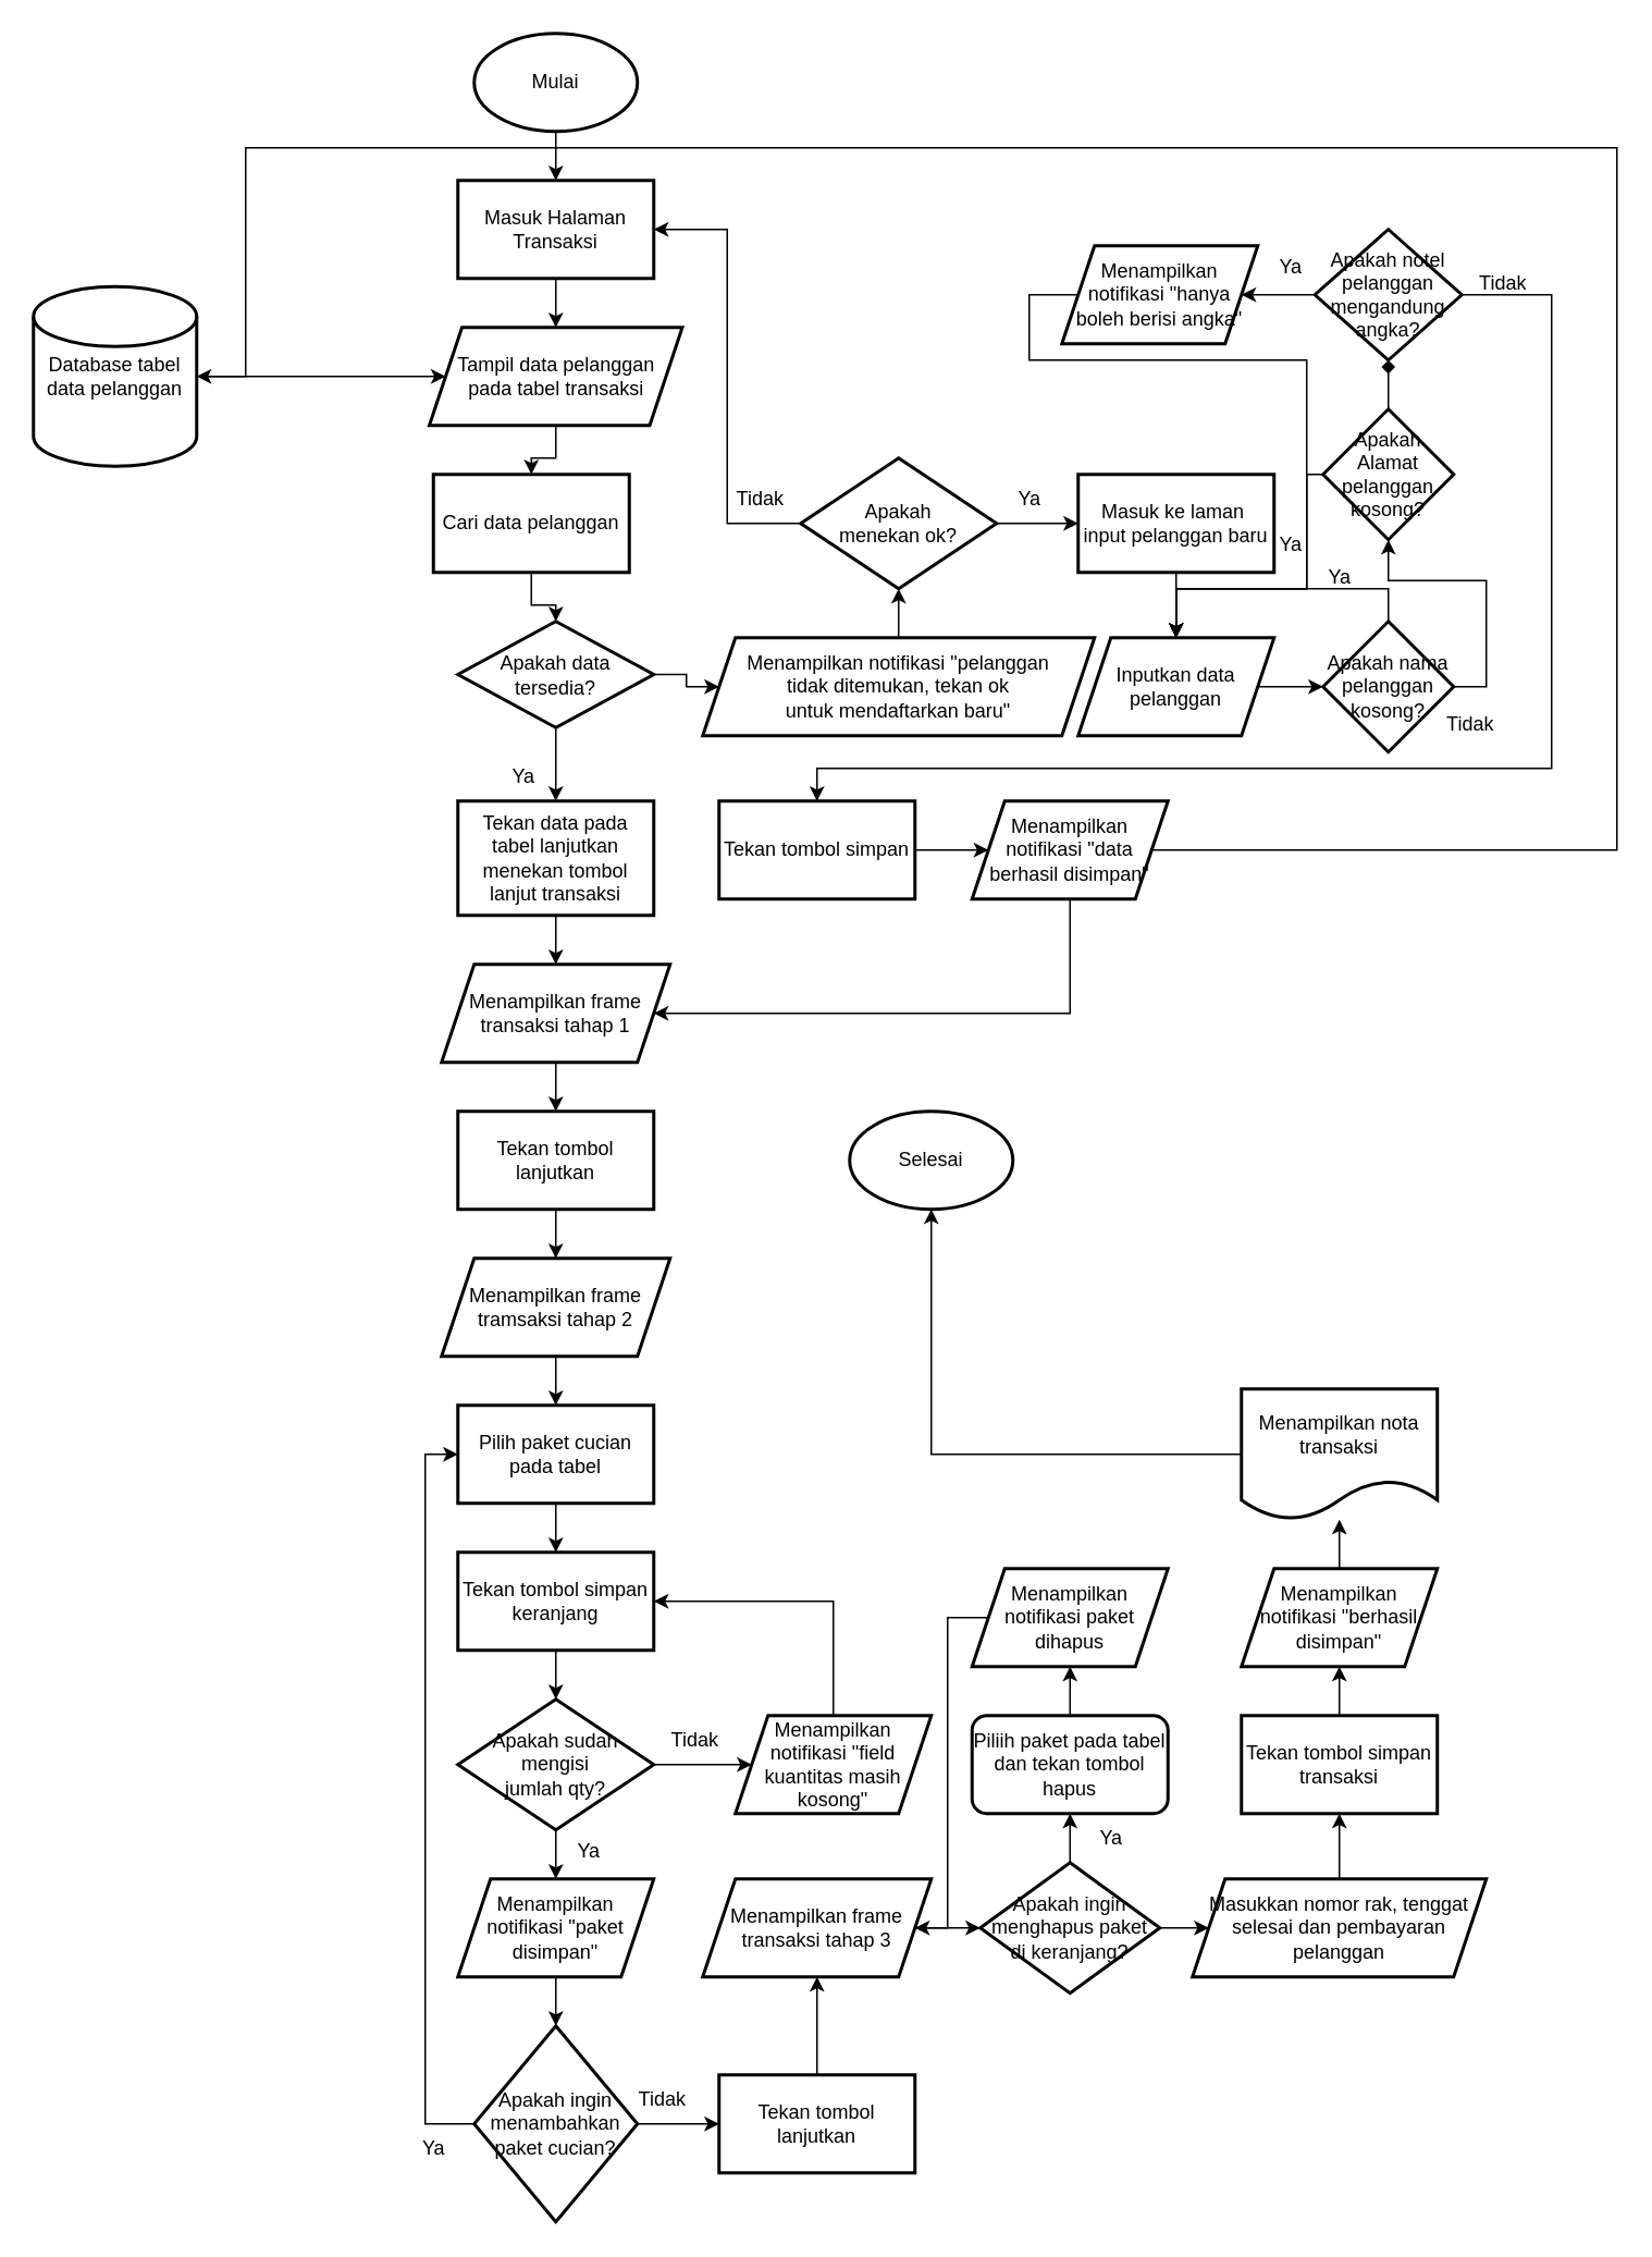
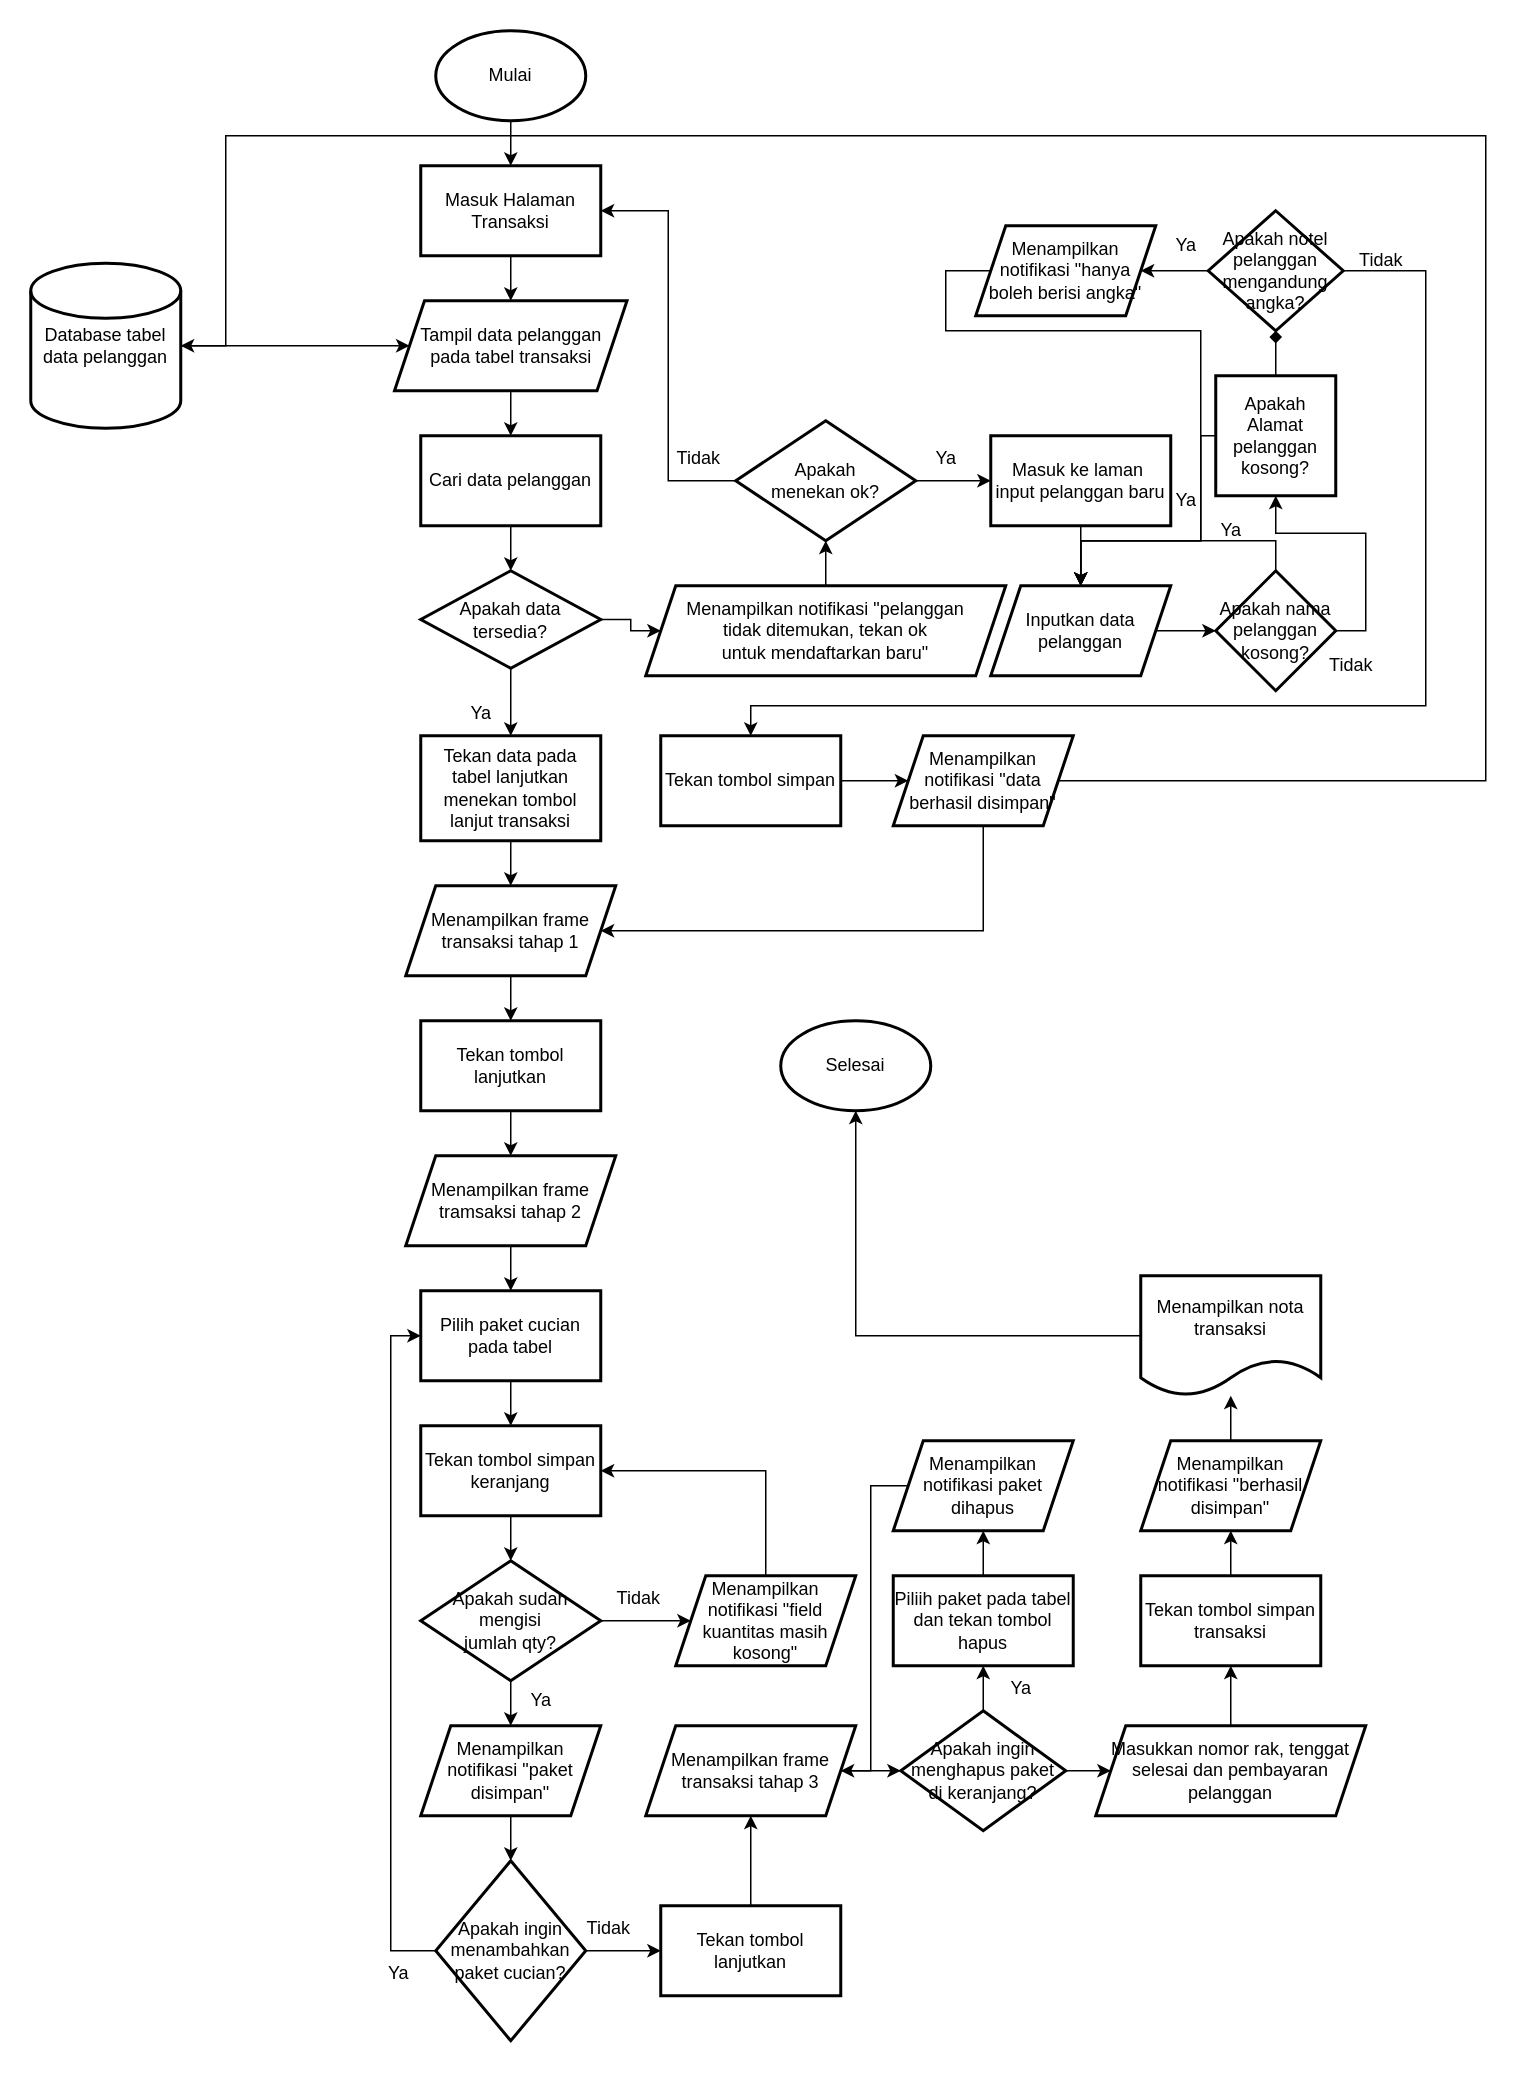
- <mxCell id="79" value="Apakah Alamat pelanggan kosong?" style="rhombus;whiteSpace=wrap;html=1;strokeWidth=2;" vertex="1" parent="1"><mxGeometry x="810" y="250" width="80" height="80" as="geometry" /></mxCell>
+ <mxCell id="79" value="Apakah Alamat pelanggan kosong?" style="whiteSpace=wrap;html=1;strokeWidth=2;rounded=0;" vertex="1" parent="1"><mxGeometry x="810" y="250" width="80" height="80" as="geometry" /></mxCell>
- <mxCell id="11" value="Cari data pelanggan" style="whiteSpace=wrap;html=1;strokeWidth=2;" vertex="1" parent="1"><mxGeometry x="265" y="290" width="120" height="60" as="geometry" /></mxCell>
+ <mxCell id="11" value="Cari data pelanggan" style="whiteSpace=wrap;html=1;strokeWidth=2;" vertex="1" parent="1"><mxGeometry x="280" y="290" width="120" height="60" as="geometry" /></mxCell>
- <mxCell id="59" value="Piliih paket pada tabel dan tekan tombol hapus" style="whiteSpace=wrap;html=1;strokeWidth=2;rounded=1;" vertex="1" parent="1"><mxGeometry x="595" y="1050" width="120" height="60" as="geometry" /></mxCell>
+ <mxCell id="59" value="Piliih paket pada tabel dan tekan tombol hapus" style="whiteSpace=wrap;html=1;strokeWidth=2;" vertex="1" parent="1"><mxGeometry x="595" y="1050" width="120" height="60" as="geometry" /></mxCell>
